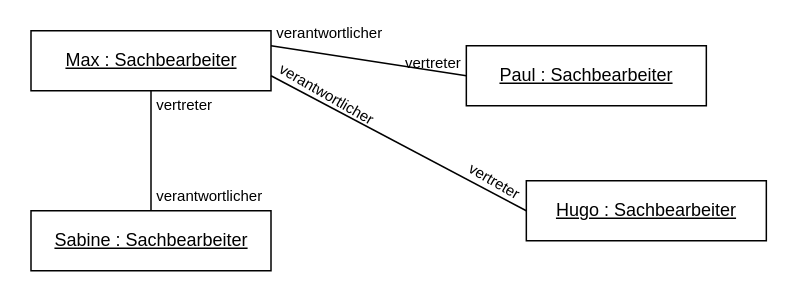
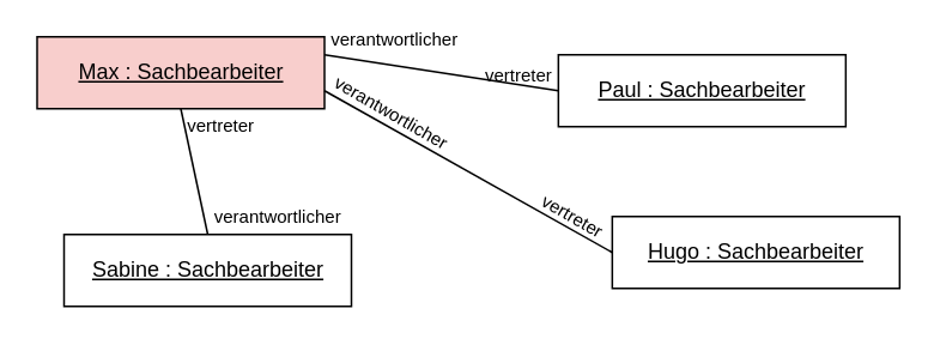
- <mxCell id="5" value="&lt;u&gt;Max : Sachbearbeiter&lt;/u&gt;" style="html=1;fontStyle=0" parent="1" vertex="1"><mxGeometry x="20" y="20" width="160" height="40" as="geometry" /></mxCell>
+ <mxCell id="5" value="&lt;u&gt;Max : Sachbearbeiter&lt;/u&gt;" style="html=1;fontStyle=0;fillColor=#f8cecc;" parent="1" vertex="1"><mxGeometry x="20" y="20" width="160" height="40" as="geometry" /></mxCell>
- <mxCell id="11" value="&lt;u&gt;Hugo : Sachbearbeiter&lt;/u&gt;" style="html=1;fontStyle=0" parent="1" vertex="1"><mxGeometry x="350.22" y="120" width="160" height="40" as="geometry" /></mxCell>
+ <mxCell id="11" value="&lt;u&gt;Hugo : Sachbearbeiter&lt;/u&gt;" style="html=1;fontStyle=0" parent="1" vertex="1"><mxGeometry x="340.22" y="120" width="160" height="40" as="geometry" /></mxCell>
- <mxCell id="9" value="&lt;u&gt;Sabine : Sachbearbeiter&lt;/u&gt;" style="html=1;fontStyle=0" parent="1" vertex="1"><mxGeometry x="20" y="140" width="160" height="40" as="geometry" /></mxCell>
+ <mxCell id="9" value="&lt;u&gt;Sabine : Sachbearbeiter&lt;/u&gt;" style="html=1;fontStyle=0" parent="1" vertex="1"><mxGeometry x="35" y="130" width="160" height="40" as="geometry" /></mxCell>
